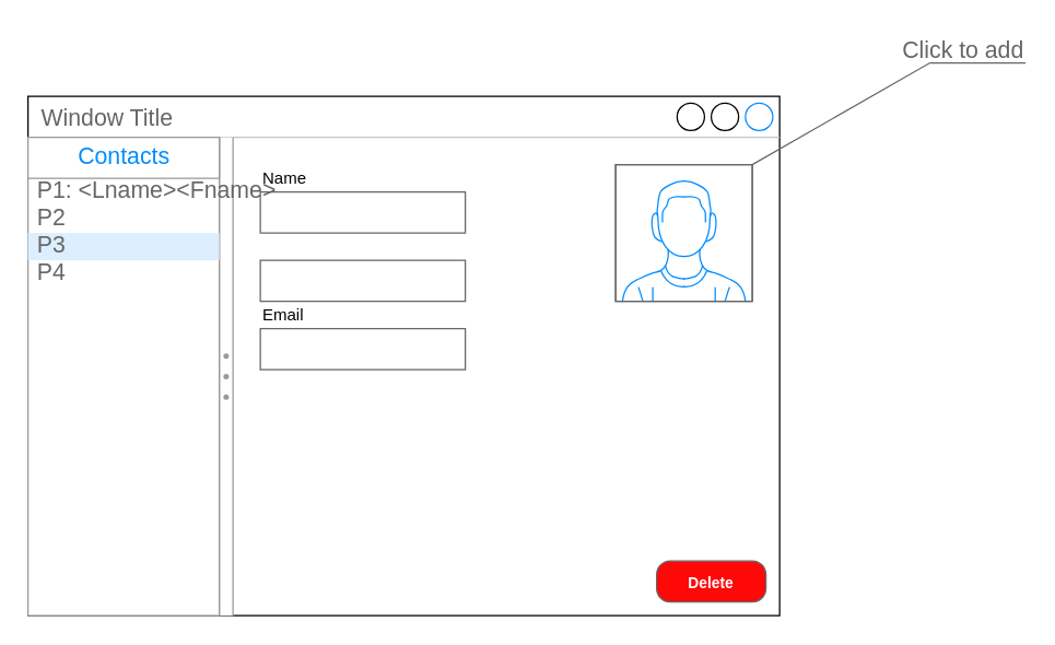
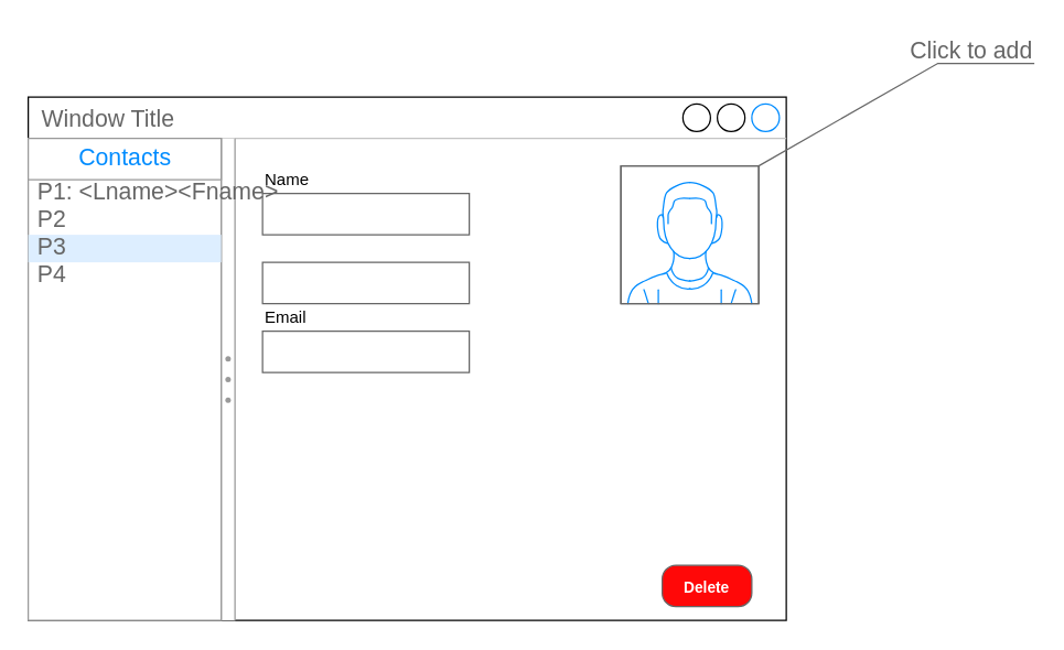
- <mxCell id="16" value="&lt;font style=&quot;font-size: 11px&quot;&gt;Delete&lt;/font&gt;" style="strokeWidth=1;shadow=0;dashed=0;align=center;html=1;shape=mxgraph.mockup.buttons.button;strokeColor=#666666;fontColor=#ffffff;mainText=;buttonStyle=round;fontSize=17;fontStyle=1;whiteSpace=wrap;fillColor=#FF0808;" vertex="1" parent="1"><mxGeometry x="480" y="410" width="80" height="30" as="geometry" /></mxCell>
+ <mxCell id="16" value="&lt;font style=&quot;font-size: 11px&quot;&gt;Delete&lt;/font&gt;" style="strokeWidth=1;shadow=0;dashed=0;align=center;html=1;shape=mxgraph.mockup.buttons.button;strokeColor=#666666;fontColor=#ffffff;mainText=;buttonStyle=round;fontSize=17;fontStyle=1;whiteSpace=wrap;fillColor=#FF0808;" vertex="1" parent="1"><mxGeometry x="480" y="410" width="65" height="30" as="geometry" /></mxCell>
